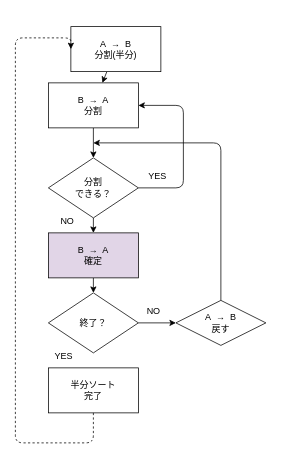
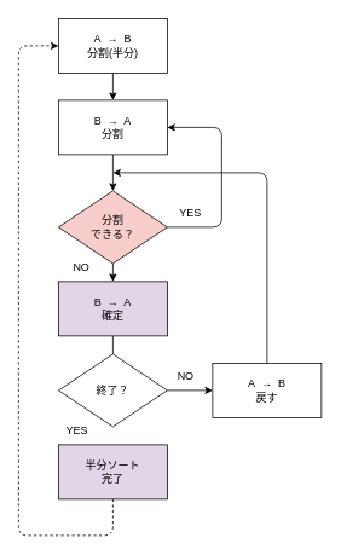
- <mxCell id="19" value="A&amp;nbsp; →&amp;nbsp; B&lt;br&gt;分割(半分)" style="rounded=0;whiteSpace=wrap;html=1;" parent="1" vertex="1"><mxGeometry x="94" y="35" width="120" height="60" as="geometry" /></mxCell>
+ <mxCell id="19" value="A&amp;nbsp; →&amp;nbsp; B&lt;br&gt;分割(半分)" style="rounded=0;whiteSpace=wrap;html=1;" parent="1" vertex="1"><mxGeometry x="64" y="20" width="120" height="60" as="geometry" /></mxCell>
- <mxCell id="10" value="分割&lt;br&gt;できる？" style="rhombus;whiteSpace=wrap;html=1;align=center;" parent="1" vertex="1"><mxGeometry x="64" y="210" width="120" height="80" as="geometry" /></mxCell>
+ <mxCell id="10" value="分割&lt;br&gt;できる？" style="rhombus;whiteSpace=wrap;html=1;align=center;fillColor=#f8cecc;" parent="1" vertex="1"><mxGeometry x="64" y="210" width="120" height="80" as="geometry" /></mxCell>
- <mxCell id="4" style="edgeStyle=orthogonalEdgeStyle;html=1;exitX=0.5;exitY=1;exitDx=0;exitDy=0;entryX=0.5;entryY=0;entryDx=0;entryDy=0;" parent="1" source="5" target="12" edge="1"><mxGeometry relative="1" as="geometry" /></mxCell>
+ <mxCell id="4" style="edgeStyle=orthogonalEdgeStyle;html=1;exitX=0.5;exitY=1;exitDx=0;exitDy=0;entryX=0.5;entryY=0;entryDx=0;entryDy=0;endArrow=none;" parent="1" source="5" target="12" edge="1"><mxGeometry relative="1" as="geometry" /></mxCell>
- <mxCell id="7" value="A&amp;nbsp; →&amp;nbsp; B&lt;br&gt;戻す" style="rhombus;whiteSpace=wrap;html=1;" parent="1" vertex="1"><mxGeometry x="234" y="400" width="120" height="60" as="geometry" /></mxCell>
+ <mxCell id="7" value="A&amp;nbsp; →&amp;nbsp; B&lt;br&gt;戻す" style="rounded=0;whiteSpace=wrap;html=1;" parent="1" vertex="1"><mxGeometry x="234" y="400" width="120" height="60" as="geometry" /></mxCell>
- <mxCell id="13" value="半分ソート&lt;br&gt;完了" style="rounded=0;whiteSpace=wrap;html=1;" parent="1" vertex="1"><mxGeometry x="64" y="490" width="120" height="60" as="geometry" /></mxCell>
+ <mxCell id="13" value="半分ソート&lt;br&gt;完了" style="rounded=0;whiteSpace=wrap;html=1;fillColor=#e1d5e7;" parent="1" vertex="1"><mxGeometry x="64" y="490" width="120" height="60" as="geometry" /></mxCell>
